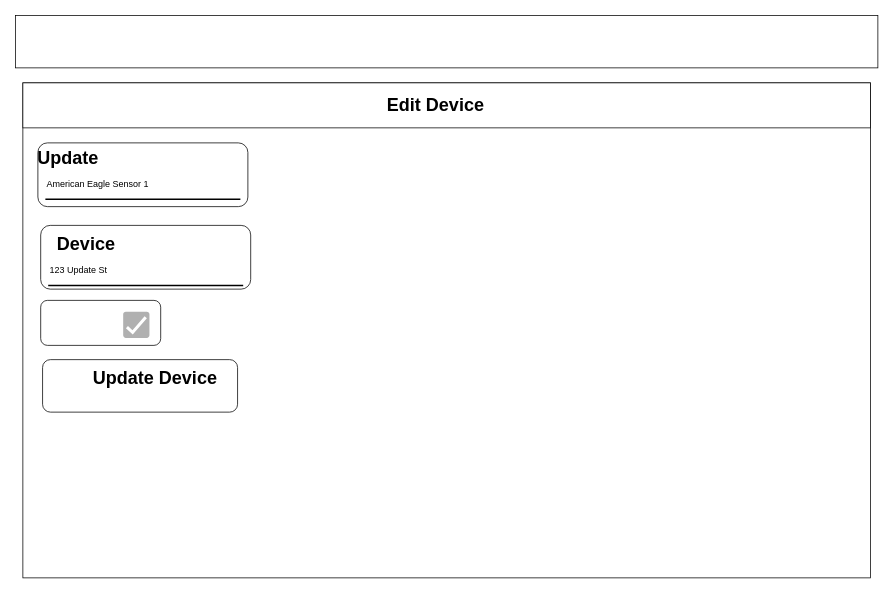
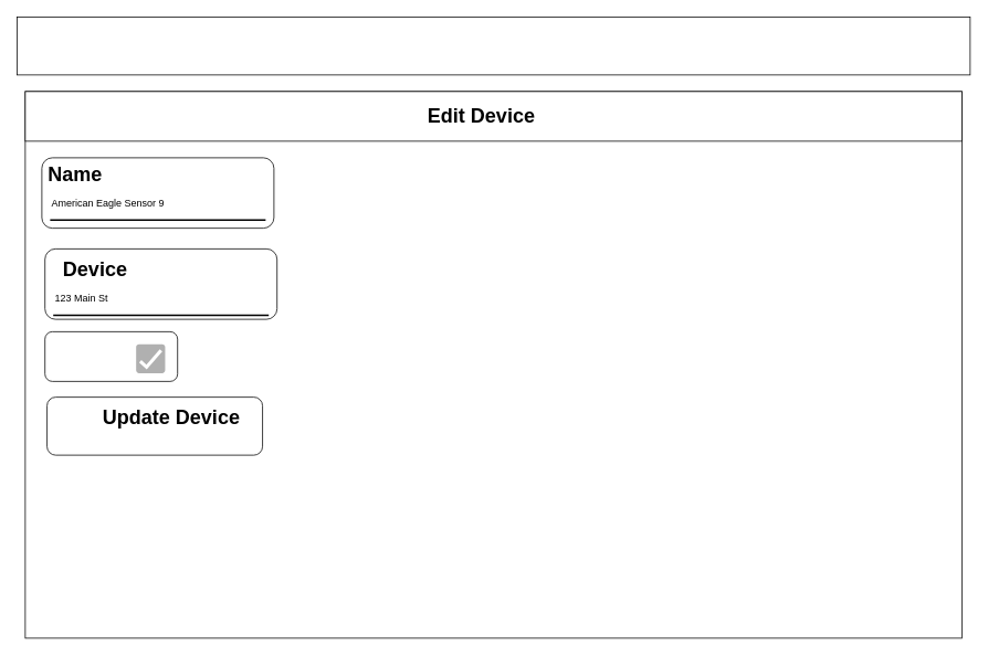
- <mxCell id="10" value="Update" style="text;strokeColor=none;fillColor=none;html=1;fontSize=24;fontStyle=1;verticalAlign=middle;align=center;" parent="1" vertex="1"><mxGeometry x="40" y="190" width="100" height="40" as="geometry" /></mxCell>
+ <mxCell id="10" value="Name" style="text;strokeColor=none;fillColor=none;html=1;fontSize=24;fontStyle=1;verticalAlign=middle;align=center;" parent="1" vertex="1"><mxGeometry x="40" y="190" width="100" height="40" as="geometry" /></mxCell>
- <mxCell id="15" value="American Eagle Sensor 1" style="text;html=1;align=left;verticalAlign=middle;whiteSpace=wrap;rounded=0;" parent="1" vertex="1"><mxGeometry x="60" y="230" width="260" height="30" as="geometry" /></mxCell>
+ <mxCell id="15" value="American Eagle Sensor 9" style="text;html=1;align=left;verticalAlign=middle;whiteSpace=wrap;rounded=0;" parent="1" vertex="1"><mxGeometry x="60" y="230" width="260" height="30" as="geometry" /></mxCell>
- <mxCell id="17" value="123 Update St" style="text;html=1;align=left;verticalAlign=middle;whiteSpace=wrap;rounded=0;" parent="1" vertex="1"><mxGeometry x="63.75" y="345" width="256.25" height="30" as="geometry" /></mxCell>
+ <mxCell id="17" value="123 Main St" style="text;html=1;align=left;verticalAlign=middle;whiteSpace=wrap;rounded=0;" parent="1" vertex="1"><mxGeometry x="63.75" y="345" width="256.25" height="30" as="geometry" /></mxCell>
